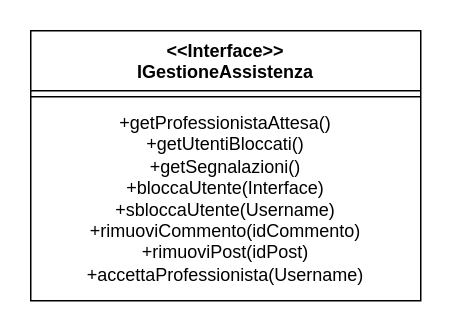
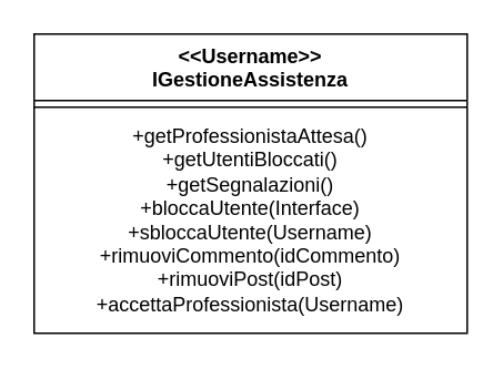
- <mxCell id="2" value="&amp;lt;&amp;lt;Interface&amp;gt;&amp;gt;&lt;br&gt;IGestioneAssistenza" style="swimlane;fontStyle=1;align=center;verticalAlign=top;childLayout=stackLayout;horizontal=1;startSize=40;horizontalStack=0;resizeParent=1;resizeParentMax=0;resizeLast=0;collapsible=1;marginBottom=0;whiteSpace=wrap;html=1;" vertex="1" parent="1"><mxGeometry x="20" y="20" width="260" height="180" as="geometry" /></mxCell>
+ <mxCell id="2" value="&amp;lt;&amp;lt;Username&amp;gt;&amp;gt;&lt;br&gt;IGestioneAssistenza" style="swimlane;fontStyle=1;align=center;verticalAlign=top;childLayout=stackLayout;horizontal=1;startSize=40;horizontalStack=0;resizeParent=1;resizeParentMax=0;resizeLast=0;collapsible=1;marginBottom=0;whiteSpace=wrap;html=1;" vertex="1" parent="1"><mxGeometry x="20" y="20" width="260" height="180" as="geometry" /></mxCell>
